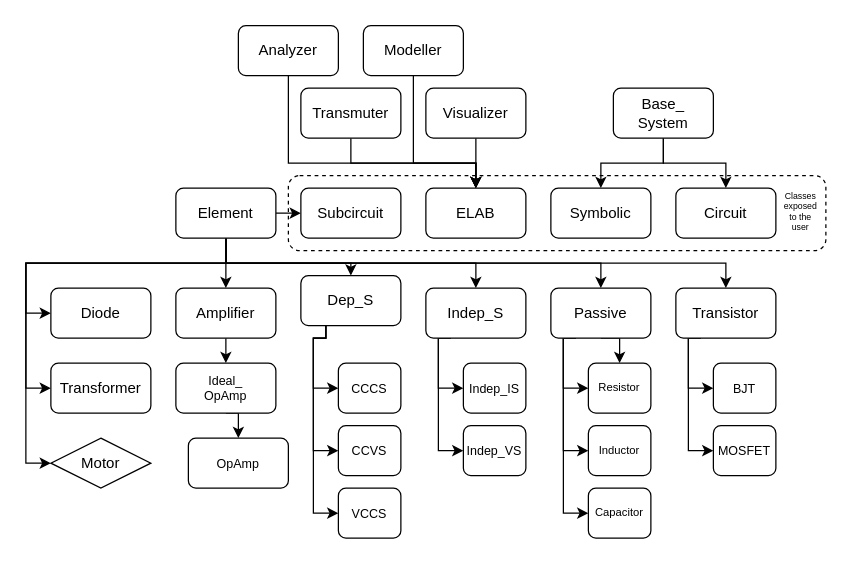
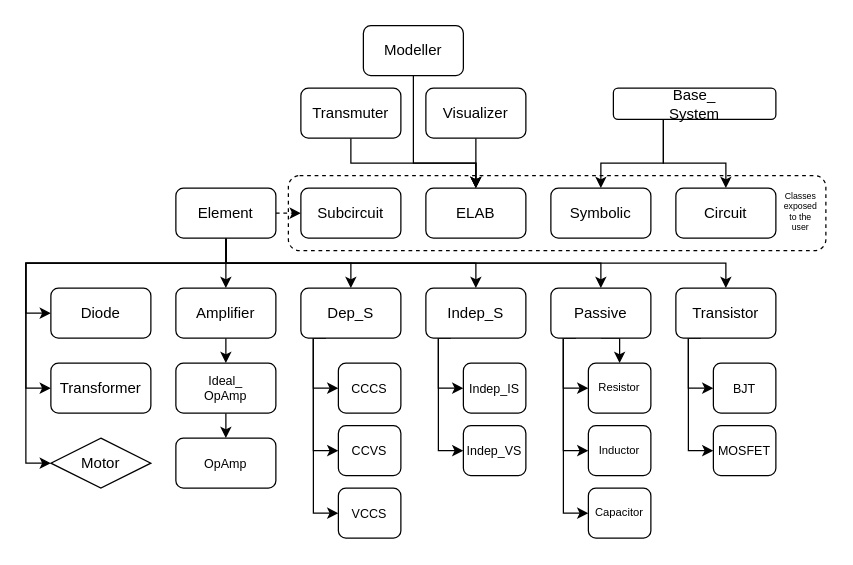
- <mxCell id="22" value="Analyzer" style="rounded=1;whiteSpace=wrap;html=1;" parent="1" vertex="1"><mxGeometry x="190" y="20" width="80" height="40" as="geometry" /></mxCell>
- <mxCell id="5" value="Base_&lt;br&gt;System" style="rounded=1;whiteSpace=wrap;html=1;" parent="1" vertex="1"><mxGeometry x="490" y="70" width="80" height="40" as="geometry" /></mxCell>
+ <mxCell id="5" value="Base_&lt;br&gt;System" style="rounded=1;whiteSpace=wrap;html=1;" parent="1" vertex="1"><mxGeometry x="490" y="70" width="130" height="25" as="geometry" /></mxCell>
- <mxCell id="21" style="edgeStyle=orthogonalEdgeStyle;rounded=0;orthogonalLoop=1;jettySize=auto;html=1;exitX=0.5;exitY=1;exitDx=0;exitDy=0;" parent="1" source="22" target="6" edge="1"><mxGeometry relative="1" as="geometry"><Array as="points"><mxPoint x="230" y="130" /><mxPoint x="380" y="130" /></Array></mxGeometry></mxCell>
- <mxCell id="14" style="edgeStyle=orthogonalEdgeStyle;rounded=0;orthogonalLoop=1;jettySize=auto;html=1;exitX=1;exitY=0.5;exitDx=0;exitDy=0;entryX=0;entryY=0.5;entryDx=0;entryDy=0;fontSize=7;" edge="1" parent="1" source="18" target="55"><mxGeometry relative="1" as="geometry" /></mxCell>
+ <mxCell id="14" style="edgeStyle=orthogonalEdgeStyle;rounded=0;orthogonalLoop=1;jettySize=auto;html=1;exitX=1;exitY=0.5;exitDx=0;exitDy=0;entryX=0;entryY=0.5;entryDx=0;entryDy=0;fontSize=7;dashed=1;" edge="1" parent="1" source="18" target="55"><mxGeometry relative="1" as="geometry" /></mxCell>
- <mxCell id="30" value="Dep_S" style="rounded=1;whiteSpace=wrap;html=1;" parent="1" vertex="1"><mxGeometry x="240" y="220" width="80" height="40" as="geometry" /></mxCell>
+ <mxCell id="30" value="Dep_S" style="rounded=1;whiteSpace=wrap;html=1;" parent="1" vertex="1"><mxGeometry x="240" y="230" width="80" height="40" as="geometry" /></mxCell>
- <mxCell id="53" value="OpAmp" style="rounded=1;whiteSpace=wrap;html=1;fontSize=10;" vertex="1" parent="1"><mxGeometry x="150" y="350" width="80" height="40" as="geometry" /></mxCell>
+ <mxCell id="53" value="OpAmp" style="rounded=1;whiteSpace=wrap;html=1;fontSize=10;" vertex="1" parent="1"><mxGeometry x="140" y="350" width="80" height="40" as="geometry" /></mxCell>
